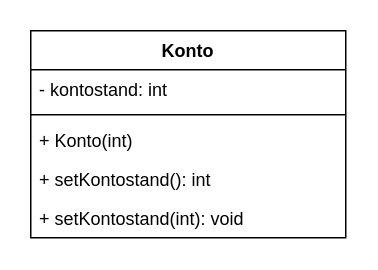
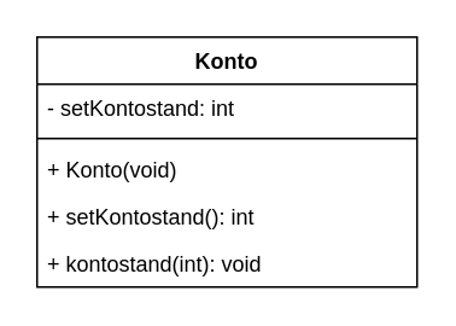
- <mxCell id="3" value="- kontostand: int" style="text;strokeColor=none;fillColor=none;align=left;verticalAlign=top;spacingLeft=4;spacingRight=4;overflow=hidden;rotatable=0;points=[[0,0.5],[1,0.5]];portConstraint=eastwest;" parent="2" vertex="1"><mxGeometry y="26" width="210" height="26" as="geometry" /></mxCell>
+ <mxCell id="3" value="- setKontostand: int" style="text;strokeColor=none;fillColor=none;align=left;verticalAlign=top;spacingLeft=4;spacingRight=4;overflow=hidden;rotatable=0;points=[[0,0.5],[1,0.5]];portConstraint=eastwest;" parent="2" vertex="1"><mxGeometry y="26" width="210" height="26" as="geometry" /></mxCell>
- <mxCell id="5" value="+ Konto(int)" style="text;strokeColor=none;fillColor=none;align=left;verticalAlign=top;spacingLeft=4;spacingRight=4;overflow=hidden;rotatable=0;points=[[0,0.5],[1,0.5]];portConstraint=eastwest;" parent="2" vertex="1"><mxGeometry y="60" width="210" height="26" as="geometry" /></mxCell>
+ <mxCell id="5" value="+ Konto(void)" style="text;strokeColor=none;fillColor=none;align=left;verticalAlign=top;spacingLeft=4;spacingRight=4;overflow=hidden;rotatable=0;points=[[0,0.5],[1,0.5]];portConstraint=eastwest;" parent="2" vertex="1"><mxGeometry y="60" width="210" height="26" as="geometry" /></mxCell>
- <mxCell id="7" value="+ setKontostand(int): void" style="text;strokeColor=none;fillColor=none;align=left;verticalAlign=top;spacingLeft=4;spacingRight=4;overflow=hidden;rotatable=0;points=[[0,0.5],[1,0.5]];portConstraint=eastwest;" parent="2" vertex="1"><mxGeometry y="112" width="210" height="26" as="geometry" /></mxCell>
+ <mxCell id="7" value="+ kontostand(int): void" style="text;strokeColor=none;fillColor=none;align=left;verticalAlign=top;spacingLeft=4;spacingRight=4;overflow=hidden;rotatable=0;points=[[0,0.5],[1,0.5]];portConstraint=eastwest;" parent="2" vertex="1"><mxGeometry y="112" width="210" height="26" as="geometry" /></mxCell>
